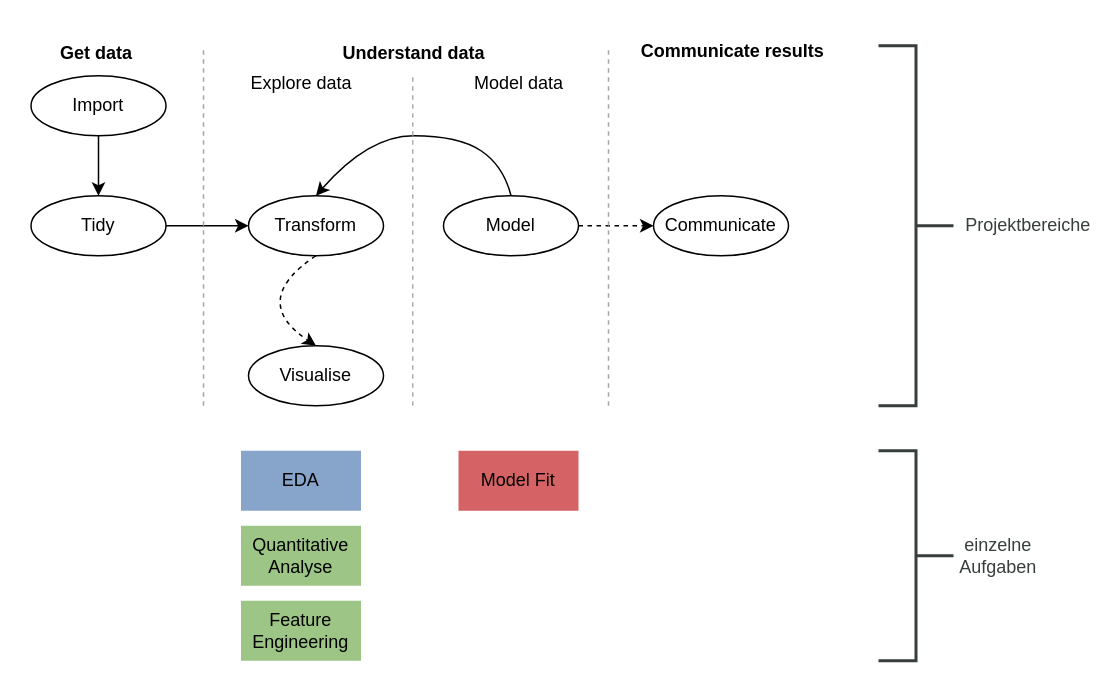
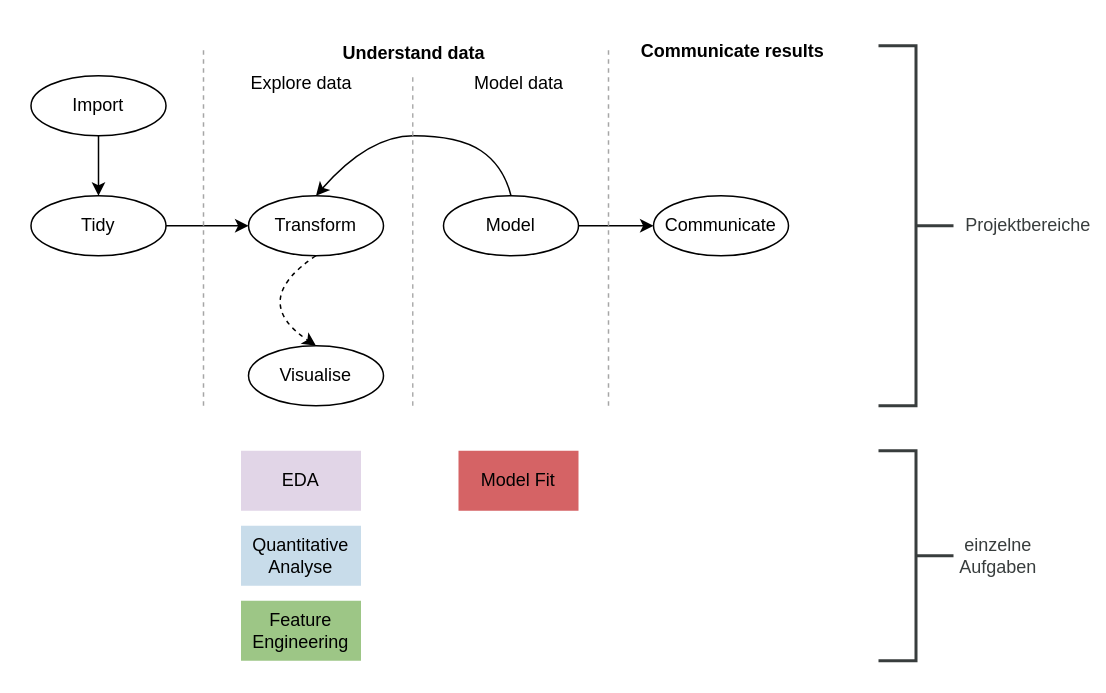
- <mxCell id="2" value="&lt;b&gt;Get data&amp;nbsp;&lt;/b&gt;" style="text;html=1;align=center;verticalAlign=middle;resizable=0;points=[];autosize=1;strokeColor=none;fillColor=none;" vertex="1" parent="1"><mxGeometry x="30" y="20" width="70" height="30" as="geometry" /></mxCell>
- <mxCell id="16" value="" style="endArrow=classic;html=1;rounded=0;exitX=1;exitY=0.5;exitDx=0;exitDy=0;exitPerimeter=0;entryX=0;entryY=0.5;entryDx=0;entryDy=0;entryPerimeter=0;dashed=1;" edge="1" parent="1" source="11" target="14"><mxGeometry width="50" height="50" relative="1" as="geometry"><mxPoint x="390" y="149.5" as="sourcePoint" /><mxPoint x="445" y="149.5" as="targetPoint" /></mxGeometry></mxCell>
+ <mxCell id="16" value="" style="endArrow=classic;html=1;rounded=0;exitX=1;exitY=0.5;exitDx=0;exitDy=0;exitPerimeter=0;entryX=0;entryY=0.5;entryDx=0;entryDy=0;entryPerimeter=0;" edge="1" parent="1" source="11" target="14"><mxGeometry width="50" height="50" relative="1" as="geometry"><mxPoint x="390" y="149.5" as="sourcePoint" /><mxPoint x="445" y="149.5" as="targetPoint" /></mxGeometry></mxCell>
- <mxCell id="22" value="EDA" style="whiteSpace=wrap;html=1;align=center;treeFolding=1;treeMoving=1;newEdgeStyle={&quot;edgeStyle&quot;:&quot;elbowEdgeStyle&quot;,&quot;startArrow&quot;:&quot;none&quot;,&quot;endArrow&quot;:&quot;none&quot;};fillColor=#87A4CB;strokeColor=none;rounded=0;" vertex="1" parent="1"><mxGeometry x="160" y="300" width="80" height="40" as="geometry" /></mxCell>
+ <mxCell id="22" value="EDA" style="whiteSpace=wrap;html=1;align=center;treeFolding=1;treeMoving=1;newEdgeStyle={&quot;edgeStyle&quot;:&quot;elbowEdgeStyle&quot;,&quot;startArrow&quot;:&quot;none&quot;,&quot;endArrow&quot;:&quot;none&quot;};fillColor=#e1d5e7;strokeColor=none;rounded=0;" vertex="1" parent="1"><mxGeometry x="160" y="300" width="80" height="40" as="geometry" /></mxCell>
- <mxCell id="21" value="Quantitative Analyse" style="whiteSpace=wrap;html=1;align=center;treeFolding=1;treeMoving=1;newEdgeStyle={&quot;edgeStyle&quot;:&quot;elbowEdgeStyle&quot;,&quot;startArrow&quot;:&quot;none&quot;,&quot;endArrow&quot;:&quot;none&quot;};fillColor=#9dc686;strokeColor=none;rounded=0;" vertex="1" parent="1"><mxGeometry x="160" y="350" width="80" height="40" as="geometry" /></mxCell>
+ <mxCell id="21" value="Quantitative Analyse" style="whiteSpace=wrap;html=1;align=center;treeFolding=1;treeMoving=1;newEdgeStyle={&quot;edgeStyle&quot;:&quot;elbowEdgeStyle&quot;,&quot;startArrow&quot;:&quot;none&quot;,&quot;endArrow&quot;:&quot;none&quot;};fillColor=#c8dcea;strokeColor=none;rounded=0;" vertex="1" parent="1"><mxGeometry x="160" y="350" width="80" height="40" as="geometry" /></mxCell>
